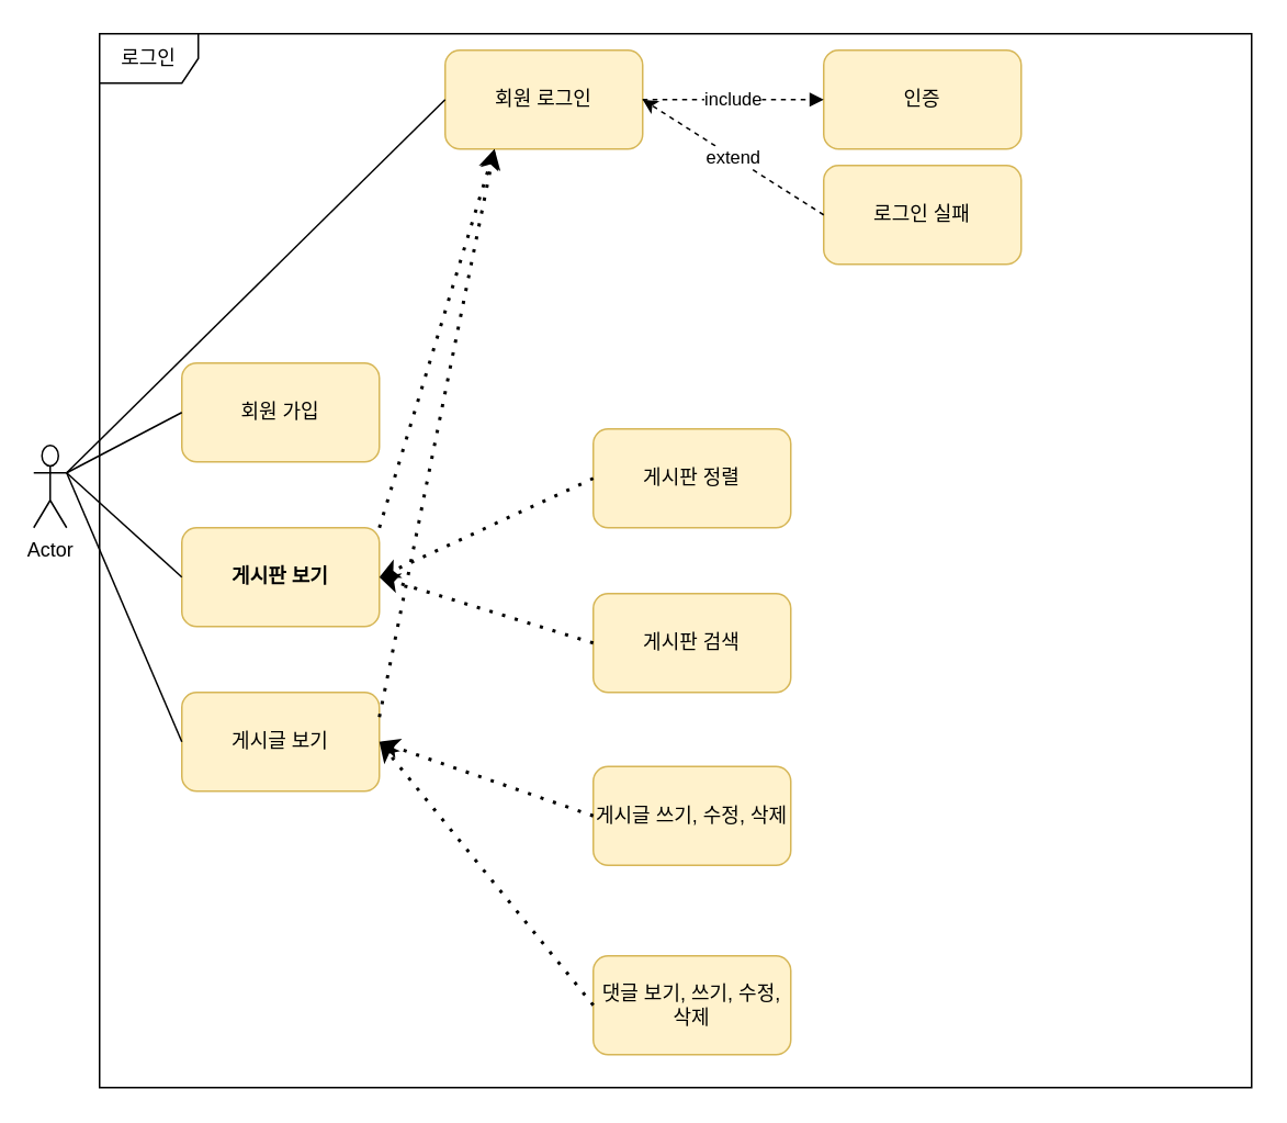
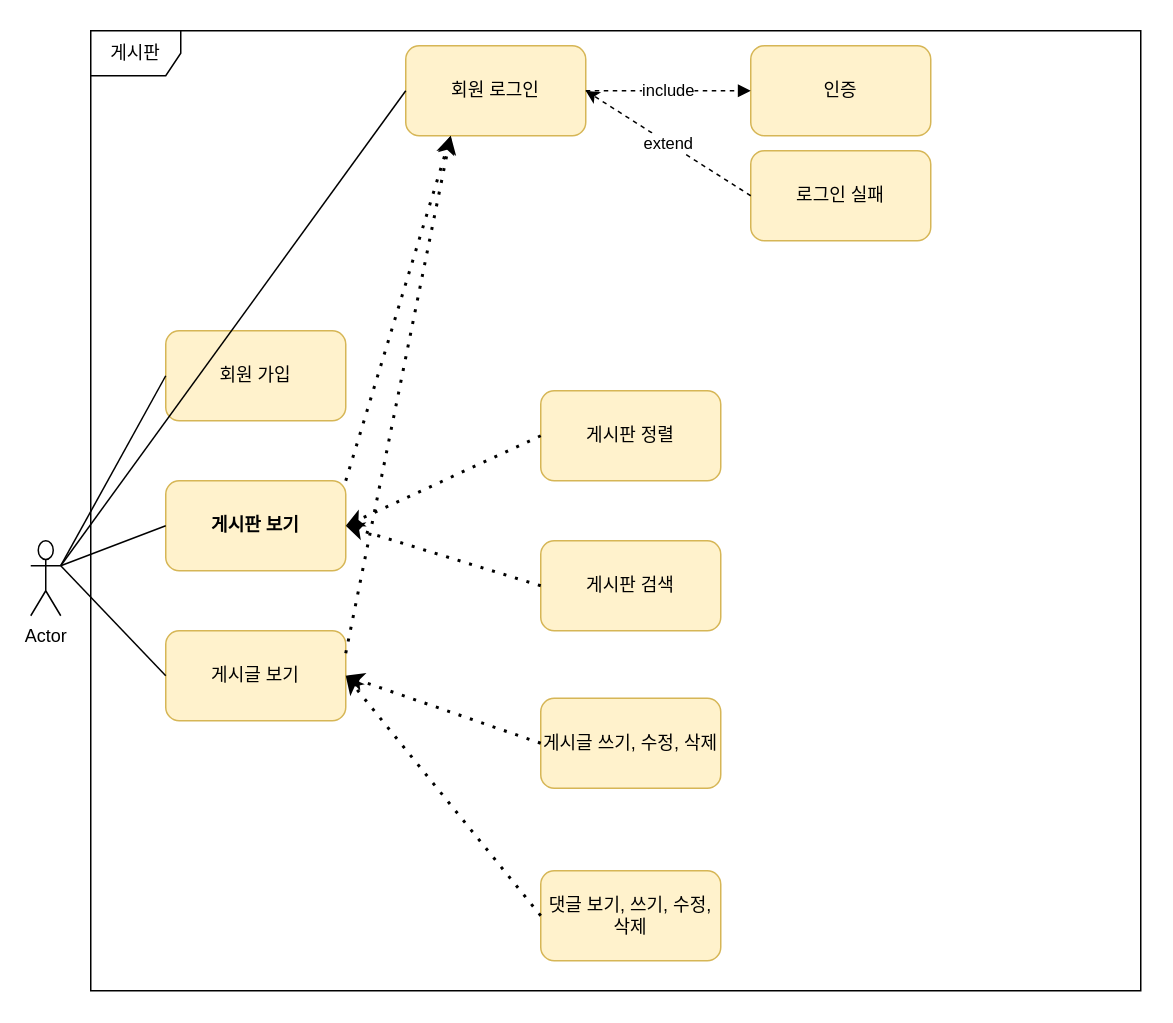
- <mxCell id="24" value="로그인" style="shape=umlFrame;whiteSpace=wrap;html=1;pointerEvents=0;" vertex="1" parent="1"><mxGeometry x="60" y="20" width="700" height="640" as="geometry" /></mxCell>
+ <mxCell id="24" value="게시판" style="shape=umlFrame;whiteSpace=wrap;html=1;pointerEvents=0;" vertex="1" parent="1"><mxGeometry x="60" y="20" width="700" height="640" as="geometry" /></mxCell>
- <mxCell id="2" value="Actor" style="shape=umlActor;verticalLabelPosition=bottom;verticalAlign=top;html=1;outlineConnect=0;" parent="1" vertex="1"><mxGeometry x="20" y="270" width="20" height="50" as="geometry" /></mxCell>
+ <mxCell id="2" value="Actor" style="shape=umlActor;verticalLabelPosition=bottom;verticalAlign=top;html=1;outlineConnect=0;" parent="1" vertex="1"><mxGeometry x="20" y="360" width="20" height="50" as="geometry" /></mxCell>
